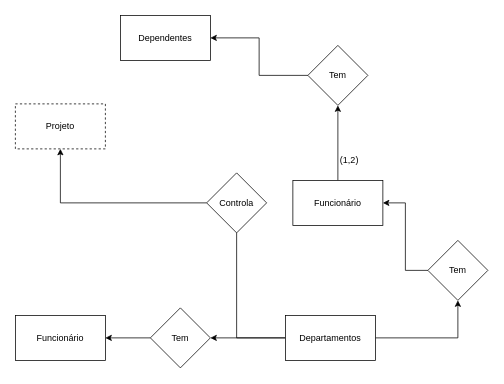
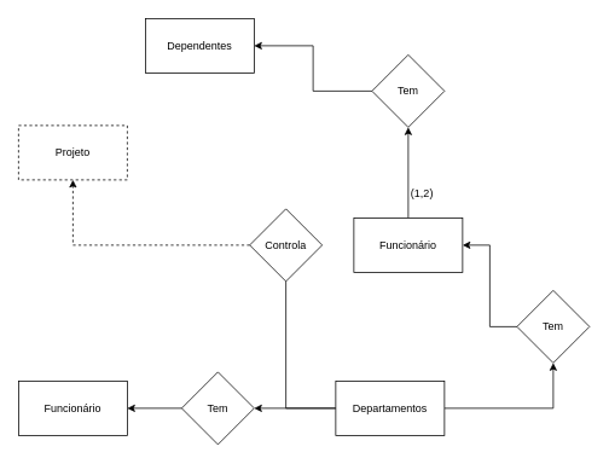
- <mxCell id="17" value="" style="edgeStyle=orthogonalEdgeStyle;rounded=0;orthogonalLoop=1;jettySize=auto;html=1;" edge="1" parent="1" source="18" target="19"><mxGeometry relative="1" as="geometry" /></mxCell>
+ <mxCell id="17" value="" style="edgeStyle=orthogonalEdgeStyle;rounded=0;orthogonalLoop=1;jettySize=auto;html=1;dashed=1;" edge="1" parent="1" source="18" target="19"><mxGeometry relative="1" as="geometry" /></mxCell>
- <mxCell id="5" value="&lt;font style=&quot;vertical-align: inherit;&quot;&gt;&lt;font style=&quot;vertical-align: inherit;&quot;&gt;Departamentos&lt;/font&gt;&lt;/font&gt;" style="rounded=0;whiteSpace=wrap;html=1;" vertex="1" parent="1"><mxGeometry x="380" y="420" width="120" height="60" as="geometry" /></mxCell>
+ <mxCell id="5" value="&lt;font style=&quot;vertical-align: inherit;&quot;&gt;&lt;font style=&quot;vertical-align: inherit;&quot;&gt;Departamentos&lt;/font&gt;&lt;/font&gt;" style="rounded=0;whiteSpace=wrap;html=1;" vertex="1" parent="1"><mxGeometry x="370" y="420" width="120" height="60" as="geometry" /></mxCell>
